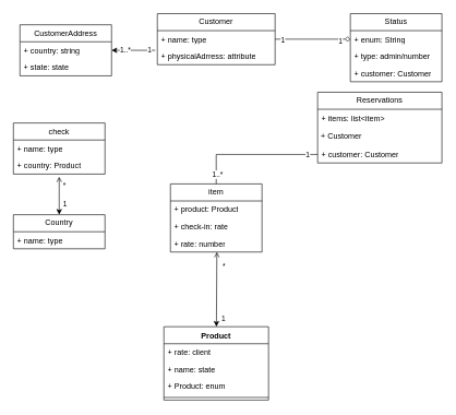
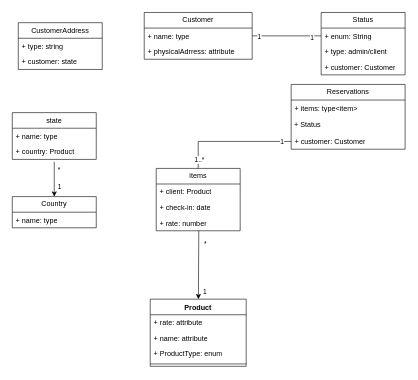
- <mxCell id="11" style="rounded=0;orthogonalLoop=1;jettySize=auto;html=1;entryX=0;entryY=0.5;entryDx=0;entryDy=0;endArrow=diamond;endFill=0;" edge="1" parent="1" source="14" target="42"><mxGeometry relative="1" as="geometry" /></mxCell>
+ <mxCell id="11" style="rounded=0;orthogonalLoop=1;jettySize=auto;html=1;entryX=0;entryY=0.5;entryDx=0;entryDy=0;endArrow=none;endFill=0;" edge="1" parent="1" source="14" target="42"><mxGeometry relative="1" as="geometry" /></mxCell>
- <mxCell id="33" style="edgeStyle=orthogonalEdgeStyle;rounded=0;orthogonalLoop=1;jettySize=auto;html=1;entryX=-0.017;entryY=0.154;entryDx=0;entryDy=0;entryPerimeter=0;startArrow=classic;startFill=1;endArrow=none;endFill=0;" edge="1" parent="1" source="27" target="16"><mxGeometry relative="1" as="geometry" /></mxCell>
- <mxCell id="34" value="1..*" style="edgeLabel;html=1;align=center;verticalAlign=middle;resizable=0;points=[];" vertex="1" connectable="0" parent="33"><mxGeometry x="-0.671" y="2" relative="1" as="geometry"><mxPoint x="9" as="offset" /></mxGeometry></mxCell>
- <mxCell id="35" value="1" style="edgeLabel;html=1;align=center;verticalAlign=middle;resizable=0;points=[];" vertex="1" connectable="0" parent="33"><mxGeometry x="0.703" y="2" relative="1" as="geometry"><mxPoint as="offset" /></mxGeometry></mxCell>
- <mxCell id="28" value="+ country: string" style="text;strokeColor=none;fillColor=none;align=left;verticalAlign=top;spacingLeft=4;spacingRight=4;overflow=hidden;rotatable=0;points=[[0,0.5],[1,0.5]];portConstraint=eastwest;whiteSpace=wrap;html=1;" vertex="1" parent="27"><mxGeometry y="26" width="140" height="26" as="geometry" /></mxCell>
+ <mxCell id="28" value="+ type: string" style="text;strokeColor=none;fillColor=none;align=left;verticalAlign=top;spacingLeft=4;spacingRight=4;overflow=hidden;rotatable=0;points=[[0,0.5],[1,0.5]];portConstraint=eastwest;whiteSpace=wrap;html=1;" vertex="1" parent="27"><mxGeometry y="26" width="140" height="26" as="geometry" /></mxCell>
- <mxCell id="43" value="+ type: admin/number" style="text;strokeColor=none;fillColor=none;align=left;verticalAlign=top;spacingLeft=4;spacingRight=4;overflow=hidden;rotatable=0;points=[[0,0.5],[1,0.5]];portConstraint=eastwest;whiteSpace=wrap;html=1;" vertex="1" parent="41"><mxGeometry y="52" width="140" height="26" as="geometry" /></mxCell>
+ <mxCell id="43" value="+ type: admin/client" style="text;strokeColor=none;fillColor=none;align=left;verticalAlign=top;spacingLeft=4;spacingRight=4;overflow=hidden;rotatable=0;points=[[0,0.5],[1,0.5]];portConstraint=eastwest;whiteSpace=wrap;html=1;" vertex="1" parent="41"><mxGeometry y="52" width="140" height="26" as="geometry" /></mxCell>
- <mxCell id="29" value="+ state: state" style="text;strokeColor=none;fillColor=none;align=left;verticalAlign=top;spacingLeft=4;spacingRight=4;overflow=hidden;rotatable=0;points=[[0,0.5],[1,0.5]];portConstraint=eastwest;whiteSpace=wrap;html=1;" vertex="1" parent="27"><mxGeometry y="52" width="140" height="26" as="geometry" /></mxCell>
+ <mxCell id="29" value="+ customer: state" style="text;strokeColor=none;fillColor=none;align=left;verticalAlign=top;spacingLeft=4;spacingRight=4;overflow=hidden;rotatable=0;points=[[0,0.5],[1,0.5]];portConstraint=eastwest;whiteSpace=wrap;html=1;" vertex="1" parent="27"><mxGeometry y="52" width="140" height="26" as="geometry" /></mxCell>
- <mxCell id="8" value="+ items: list&amp;lt;item&amp;gt;" style="text;strokeColor=none;fillColor=none;align=left;verticalAlign=top;spacingLeft=4;spacingRight=4;overflow=hidden;rotatable=0;points=[[0,0.5],[1,0.5]];portConstraint=eastwest;whiteSpace=wrap;html=1;" vertex="1" parent="7"><mxGeometry y="26" width="190" height="26" as="geometry" /></mxCell>
+ <mxCell id="8" value="+ items: type&amp;lt;item&amp;gt;" style="text;strokeColor=none;fillColor=none;align=left;verticalAlign=top;spacingLeft=4;spacingRight=4;overflow=hidden;rotatable=0;points=[[0,0.5],[1,0.5]];portConstraint=eastwest;whiteSpace=wrap;html=1;" vertex="1" parent="7"><mxGeometry y="26" width="190" height="26" as="geometry" /></mxCell>
- <mxCell id="30" value="check" style="swimlane;fontStyle=0;childLayout=stackLayout;horizontal=1;startSize=26;fillColor=none;horizontalStack=0;resizeParent=1;resizeParentMax=0;resizeLast=0;collapsible=1;marginBottom=0;whiteSpace=wrap;html=1;" vertex="1" parent="1"><mxGeometry x="20" y="187" width="140" height="78" as="geometry" /></mxCell>
+ <mxCell id="30" value="state" style="swimlane;fontStyle=0;childLayout=stackLayout;horizontal=1;startSize=26;fillColor=none;horizontalStack=0;resizeParent=1;resizeParentMax=0;resizeLast=0;collapsible=1;marginBottom=0;whiteSpace=wrap;html=1;" vertex="1" parent="1"><mxGeometry x="20" y="187" width="140" height="78" as="geometry" /></mxCell>
- <mxCell id="9" value="&amp;nbsp;+ Customer" style="text;html=1;strokeColor=none;fillColor=none;align=left;verticalAlign=middle;whiteSpace=wrap;rounded=0;" vertex="1" parent="7"><mxGeometry y="52" width="190" height="30" as="geometry" /></mxCell>
+ <mxCell id="9" value="&amp;nbsp;+ Status" style="text;html=1;strokeColor=none;fillColor=none;align=left;verticalAlign=middle;whiteSpace=wrap;rounded=0;" vertex="1" parent="7"><mxGeometry y="52" width="190" height="30" as="geometry" /></mxCell>
- <mxCell id="38" style="rounded=0;orthogonalLoop=1;jettySize=auto;html=1;entryX=0.5;entryY=1.154;entryDx=0;entryDy=0;entryPerimeter=0;startArrow=classic;startFill=1;endArrow=open;endFill=0;" edge="1" parent="1" source="36" target="32"><mxGeometry relative="1" as="geometry" /></mxCell>
+ <mxCell id="38" style="rounded=0;orthogonalLoop=1;jettySize=auto;html=1;entryX=0.5;entryY=1.154;entryDx=0;entryDy=0;entryPerimeter=0;startArrow=classic;startFill=1;endArrow=none;endFill=0;" edge="1" parent="1" source="36" target="32"><mxGeometry relative="1" as="geometry" /></mxCell>
- <mxCell id="20" value="item" style="swimlane;fontStyle=0;childLayout=stackLayout;horizontal=1;startSize=26;fillColor=none;horizontalStack=0;resizeParent=1;resizeParentMax=0;resizeLast=0;collapsible=1;marginBottom=0;whiteSpace=wrap;html=1;" vertex="1" parent="1"><mxGeometry x="260" y="280" width="140" height="104" as="geometry" /></mxCell>
+ <mxCell id="20" value="items" style="swimlane;fontStyle=0;childLayout=stackLayout;horizontal=1;startSize=26;fillColor=none;horizontalStack=0;resizeParent=1;resizeParentMax=0;resizeLast=0;collapsible=1;marginBottom=0;whiteSpace=wrap;html=1;" vertex="1" parent="1"><mxGeometry x="260" y="280" width="140" height="104" as="geometry" /></mxCell>
- <mxCell id="21" value="+ product: Product" style="text;strokeColor=none;fillColor=none;align=left;verticalAlign=top;spacingLeft=4;spacingRight=4;overflow=hidden;rotatable=0;points=[[0,0.5],[1,0.5]];portConstraint=eastwest;whiteSpace=wrap;html=1;" vertex="1" parent="20"><mxGeometry y="26" width="140" height="26" as="geometry" /></mxCell>
+ <mxCell id="21" value="+ client: Product" style="text;strokeColor=none;fillColor=none;align=left;verticalAlign=top;spacingLeft=4;spacingRight=4;overflow=hidden;rotatable=0;points=[[0,0.5],[1,0.5]];portConstraint=eastwest;whiteSpace=wrap;html=1;" vertex="1" parent="20"><mxGeometry y="26" width="140" height="26" as="geometry" /></mxCell>
- <mxCell id="22" value="+ check-in: rate" style="text;strokeColor=none;fillColor=none;align=left;verticalAlign=top;spacingLeft=4;spacingRight=4;overflow=hidden;rotatable=0;points=[[0,0.5],[1,0.5]];portConstraint=eastwest;whiteSpace=wrap;html=1;" vertex="1" parent="20"><mxGeometry y="52" width="140" height="26" as="geometry" /></mxCell>
+ <mxCell id="22" value="+ check-in: date" style="text;strokeColor=none;fillColor=none;align=left;verticalAlign=top;spacingLeft=4;spacingRight=4;overflow=hidden;rotatable=0;points=[[0,0.5],[1,0.5]];portConstraint=eastwest;whiteSpace=wrap;html=1;" vertex="1" parent="20"><mxGeometry y="52" width="140" height="26" as="geometry" /></mxCell>
- <mxCell id="24" style="rounded=0;orthogonalLoop=1;jettySize=auto;html=1;entryX=0.507;entryY=1;entryDx=0;entryDy=0;entryPerimeter=0;startArrow=classic;startFill=1;endArrow=open;endFill=0;" edge="1" parent="1" source="2" target="23"><mxGeometry relative="1" as="geometry" /></mxCell>
+ <mxCell id="24" style="rounded=0;orthogonalLoop=1;jettySize=auto;html=1;entryX=0.507;entryY=1;entryDx=0;entryDy=0;entryPerimeter=0;startArrow=classic;startFill=1;endArrow=none;endFill=0;" edge="1" parent="1" source="2" target="23"><mxGeometry relative="1" as="geometry" /></mxCell>
- <mxCell id="3" value="+ rate: client" style="text;strokeColor=none;fillColor=none;align=left;verticalAlign=top;spacingLeft=4;spacingRight=4;overflow=hidden;rotatable=0;points=[[0,0.5],[1,0.5]];portConstraint=eastwest;whiteSpace=wrap;html=1;" vertex="1" parent="2"><mxGeometry y="26" width="160" height="26" as="geometry" /></mxCell>
+ <mxCell id="3" value="+ rate: attribute" style="text;strokeColor=none;fillColor=none;align=left;verticalAlign=top;spacingLeft=4;spacingRight=4;overflow=hidden;rotatable=0;points=[[0,0.5],[1,0.5]];portConstraint=eastwest;whiteSpace=wrap;html=1;" vertex="1" parent="2"><mxGeometry y="26" width="160" height="26" as="geometry" /></mxCell>
- <mxCell id="4" value="+ name: state" style="text;strokeColor=none;fillColor=none;align=left;verticalAlign=top;spacingLeft=4;spacingRight=4;overflow=hidden;rotatable=0;points=[[0,0.5],[1,0.5]];portConstraint=eastwest;whiteSpace=wrap;html=1;" vertex="1" parent="2"><mxGeometry y="52" width="160" height="26" as="geometry" /></mxCell>
+ <mxCell id="4" value="+ name: attribute" style="text;strokeColor=none;fillColor=none;align=left;verticalAlign=top;spacingLeft=4;spacingRight=4;overflow=hidden;rotatable=0;points=[[0,0.5],[1,0.5]];portConstraint=eastwest;whiteSpace=wrap;html=1;" vertex="1" parent="2"><mxGeometry y="52" width="160" height="26" as="geometry" /></mxCell>
- <mxCell id="5" value="+ Product: enum" style="text;strokeColor=none;fillColor=none;align=left;verticalAlign=top;spacingLeft=4;spacingRight=4;overflow=hidden;rotatable=0;points=[[0,0.5],[1,0.5]];portConstraint=eastwest;whiteSpace=wrap;html=1;" vertex="1" parent="2"><mxGeometry y="78" width="160" height="26" as="geometry" /></mxCell>
+ <mxCell id="5" value="+ ProductType: enum" style="text;strokeColor=none;fillColor=none;align=left;verticalAlign=top;spacingLeft=4;spacingRight=4;overflow=hidden;rotatable=0;points=[[0,0.5],[1,0.5]];portConstraint=eastwest;whiteSpace=wrap;html=1;" vertex="1" parent="2"><mxGeometry y="78" width="160" height="26" as="geometry" /></mxCell>
